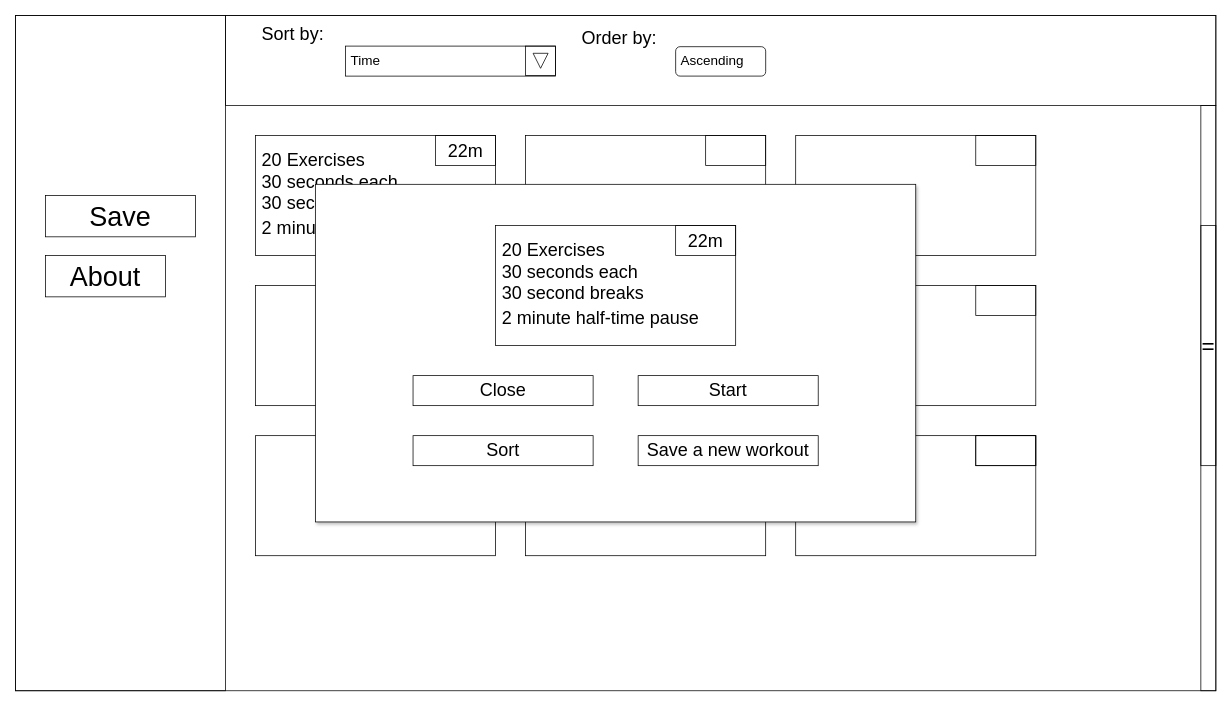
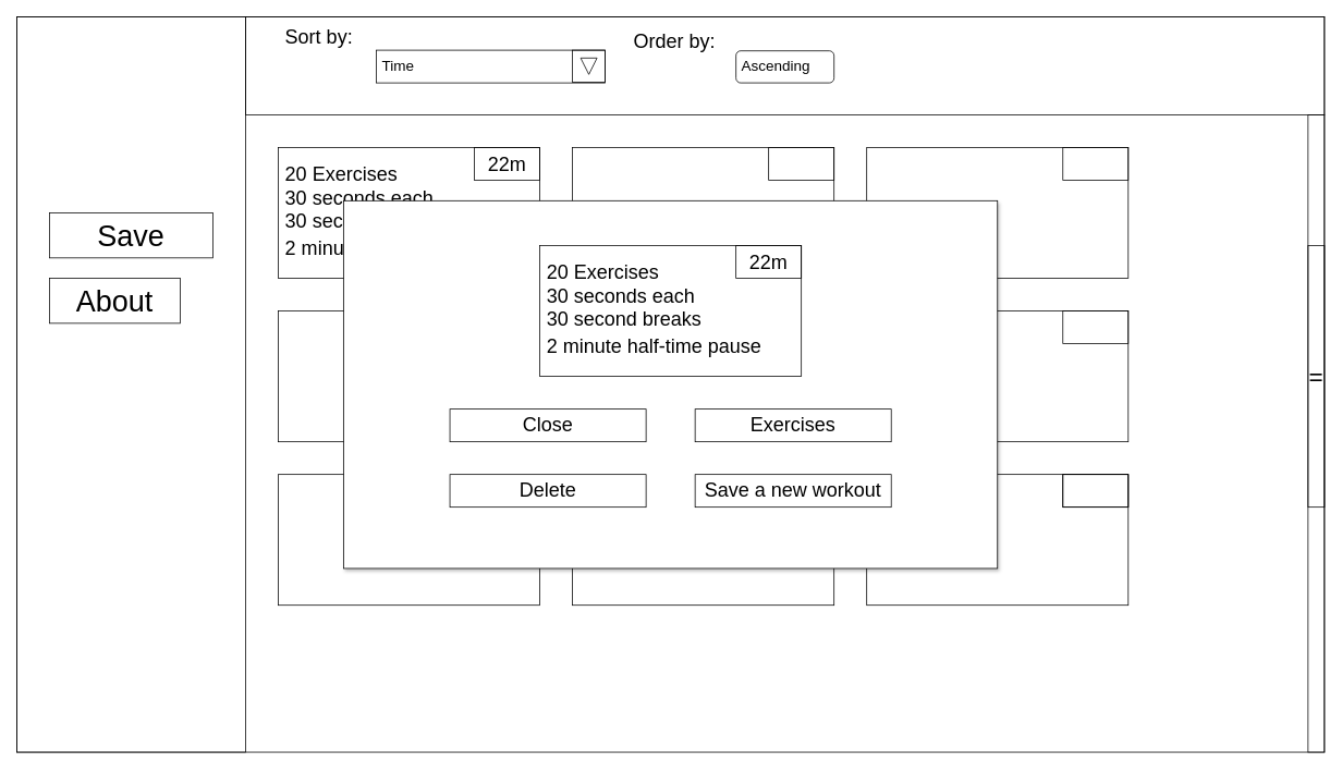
- <mxCell id="46" value="&lt;font style=&quot;font-size: 24px&quot;&gt;Start&lt;/font&gt;" style="rounded=0;whiteSpace=wrap;html=1;shadow=0;fillColor=none;gradientColor=none;" parent="40" vertex="1"><mxGeometry x="-210" y="-80" width="240" height="40" as="geometry" /></mxCell>
+ <mxCell id="46" value="&lt;font style=&quot;font-size: 24px&quot;&gt;Exercises&lt;/font&gt;" style="rounded=0;whiteSpace=wrap;html=1;shadow=0;fillColor=none;gradientColor=none;" parent="40" vertex="1"><mxGeometry x="-210" y="-80" width="240" height="40" as="geometry" /></mxCell>
- <mxCell id="45" value="&lt;font style=&quot;font-size: 24px&quot;&gt;Sort&lt;/font&gt;" style="rounded=0;whiteSpace=wrap;html=1;shadow=0;fillColor=none;gradientColor=none;" parent="40" vertex="1"><mxGeometry x="-510" width="240" height="40" as="geometry" /></mxCell>
+ <mxCell id="45" value="&lt;font style=&quot;font-size: 24px&quot;&gt;Delete&lt;/font&gt;" style="rounded=0;whiteSpace=wrap;html=1;shadow=0;fillColor=none;gradientColor=none;" parent="40" vertex="1"><mxGeometry x="-510" width="240" height="40" as="geometry" /></mxCell>
